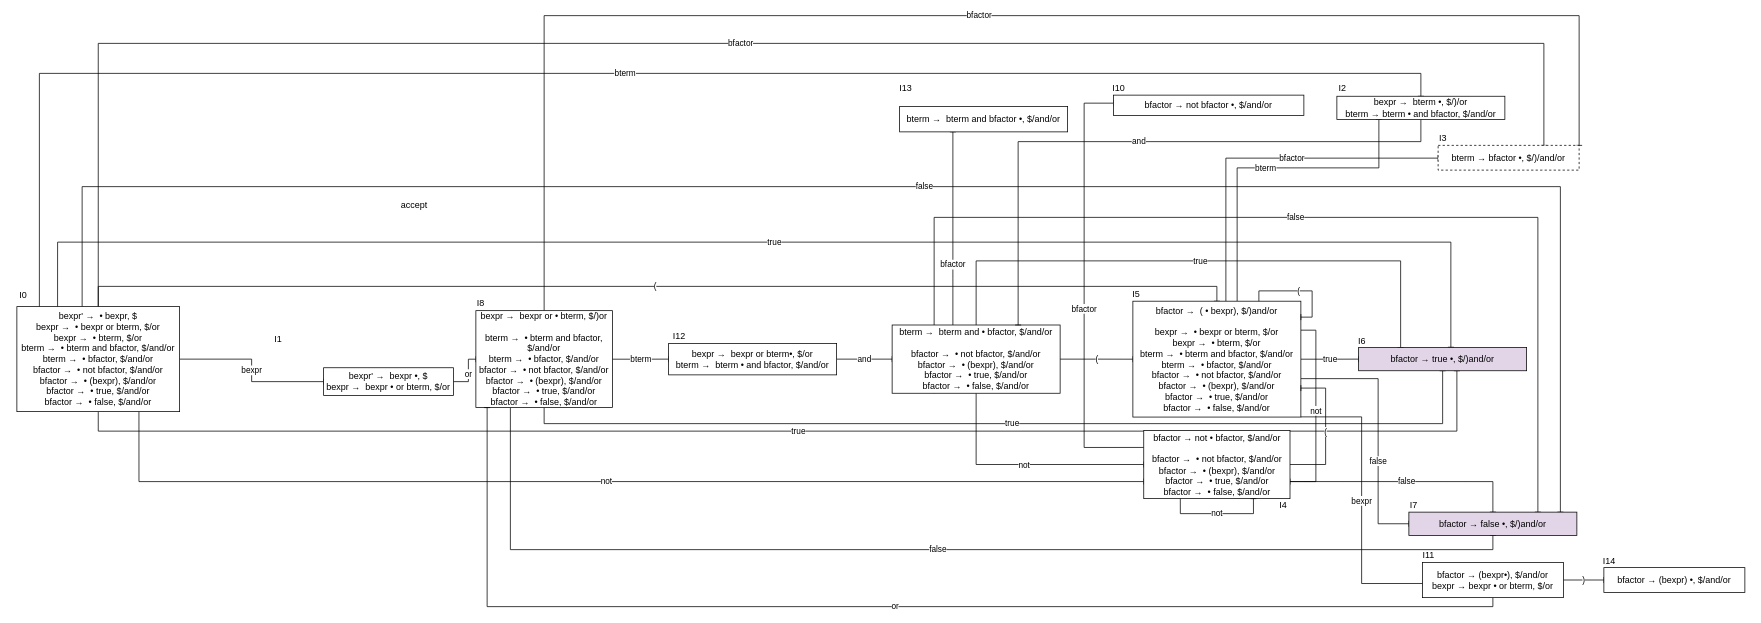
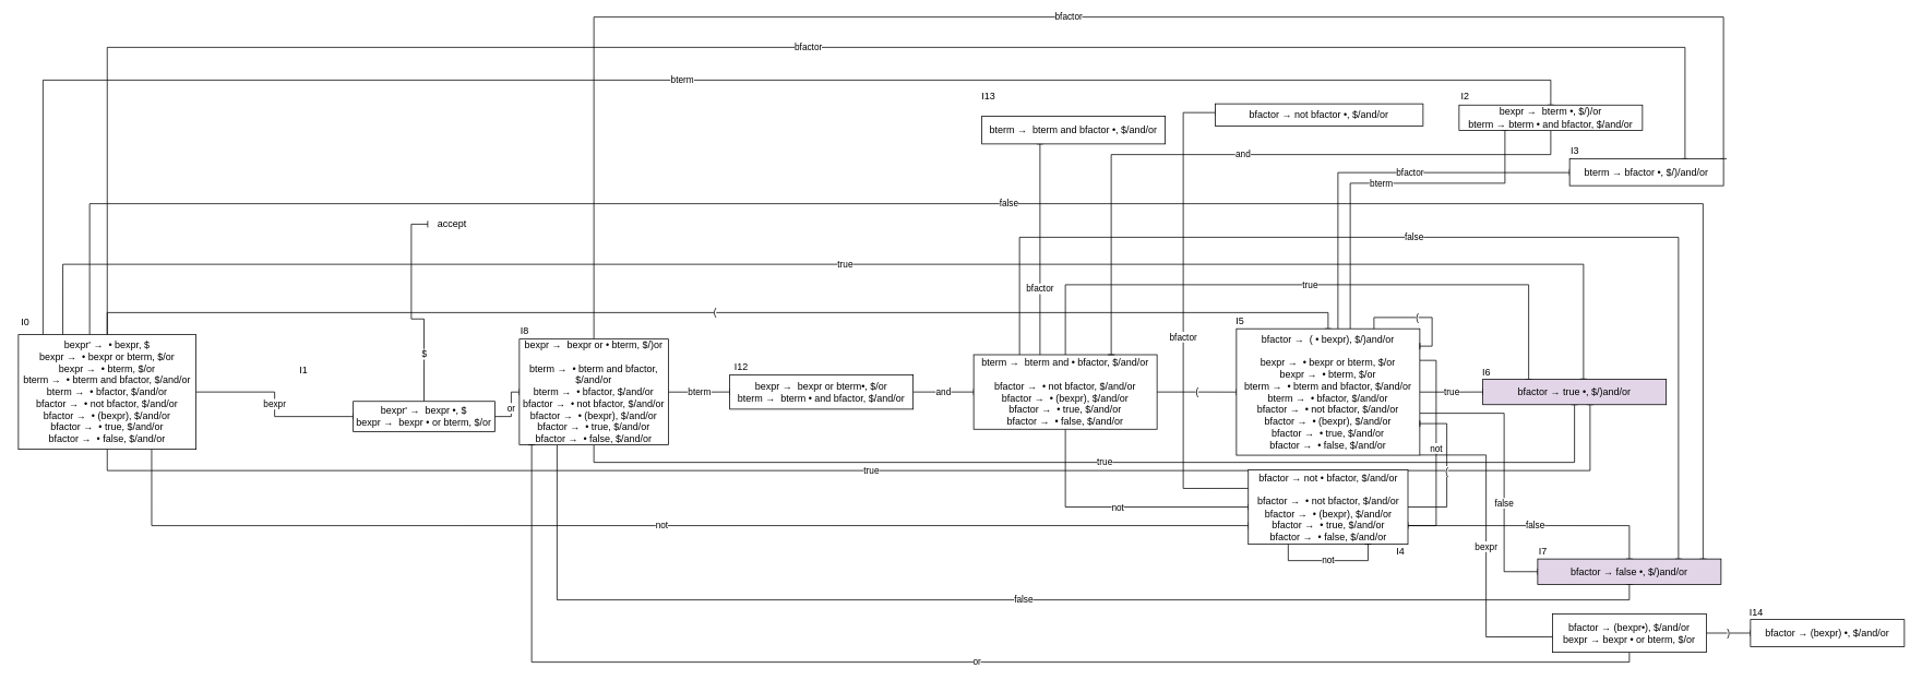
- <mxCell id="59" value="I10" style="text;html=1;align=center;verticalAlign=middle;resizable=0;points=[];autosize=1;strokeColor=none;fillColor=none;" vertex="1" parent="1"><mxGeometry x="1477" y="108" width="27" height="18" as="geometry" /></mxCell>
- <mxCell id="64" value="&lt;div&gt;&lt;/div&gt;&lt;div&gt;bterm →&amp;nbsp;bfactor •, $/)/and/or&lt;/div&gt;" style="rounded=0;whiteSpace=wrap;html=1;dashed=1;" vertex="1" parent="1"><mxGeometry x="1917" y="193" width="188" height="33" as="geometry" /></mxCell>
+ <mxCell id="64" value="&lt;div&gt;&lt;/div&gt;&lt;div&gt;bterm →&amp;nbsp;bfactor •, $/)/and/or&lt;/div&gt;" style="rounded=0;whiteSpace=wrap;html=1;" vertex="1" parent="1"><mxGeometry x="1917" y="193" width="188" height="33" as="geometry" /></mxCell>
+ <mxCell id="12" value="$" style="edgeStyle=orthogonalEdgeStyle;rounded=0;orthogonalLoop=1;jettySize=auto;html=1;entryX=0;entryY=0.5;entryDx=0;entryDy=0;endArrow=baseDash;endFill=0;" edge="1" parent="1" source="13" target="45"><mxGeometry x="-0.543" relative="1" as="geometry"><mxPoint as="offset" /></mxGeometry></mxCell>
- <mxCell id="54" value="I11" style="text;html=1;align=center;verticalAlign=middle;resizable=0;points=[];autosize=1;strokeColor=none;fillColor=none;" vertex="1" parent="1"><mxGeometry x="1891" y="731" width="26" height="18" as="geometry" /></mxCell>
